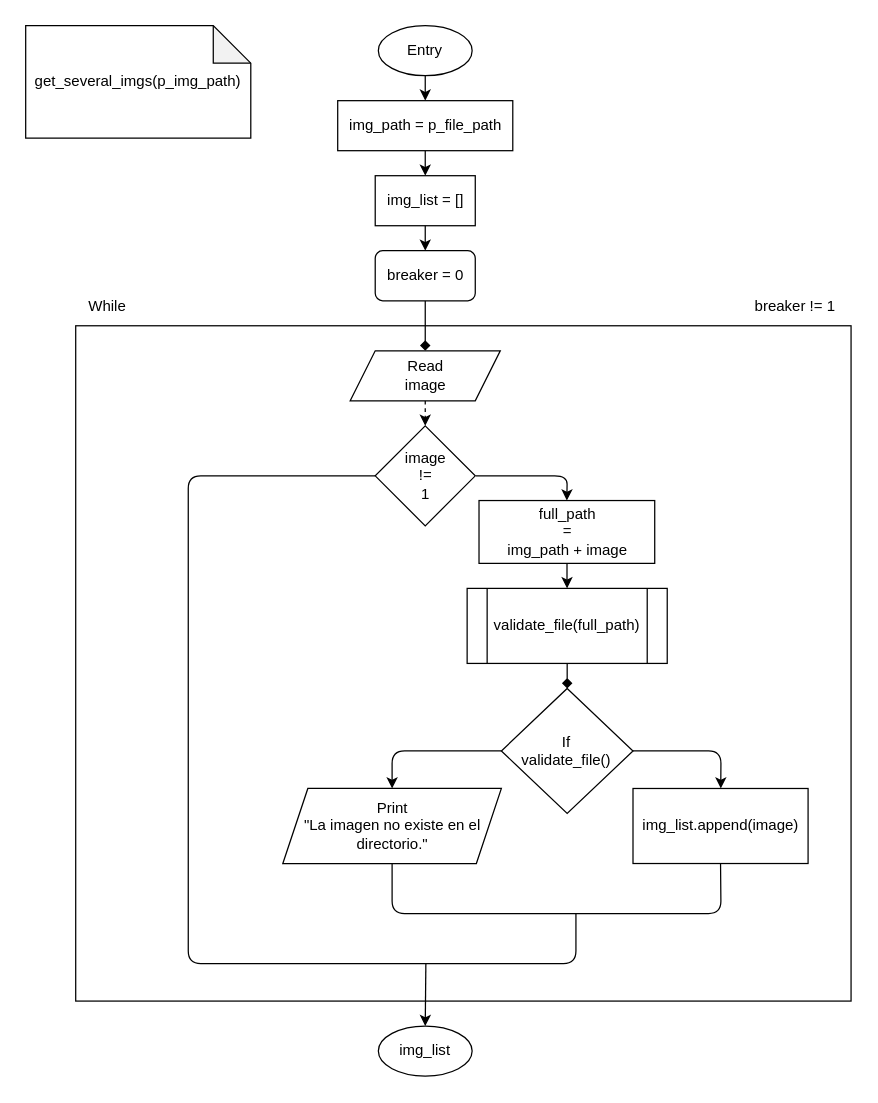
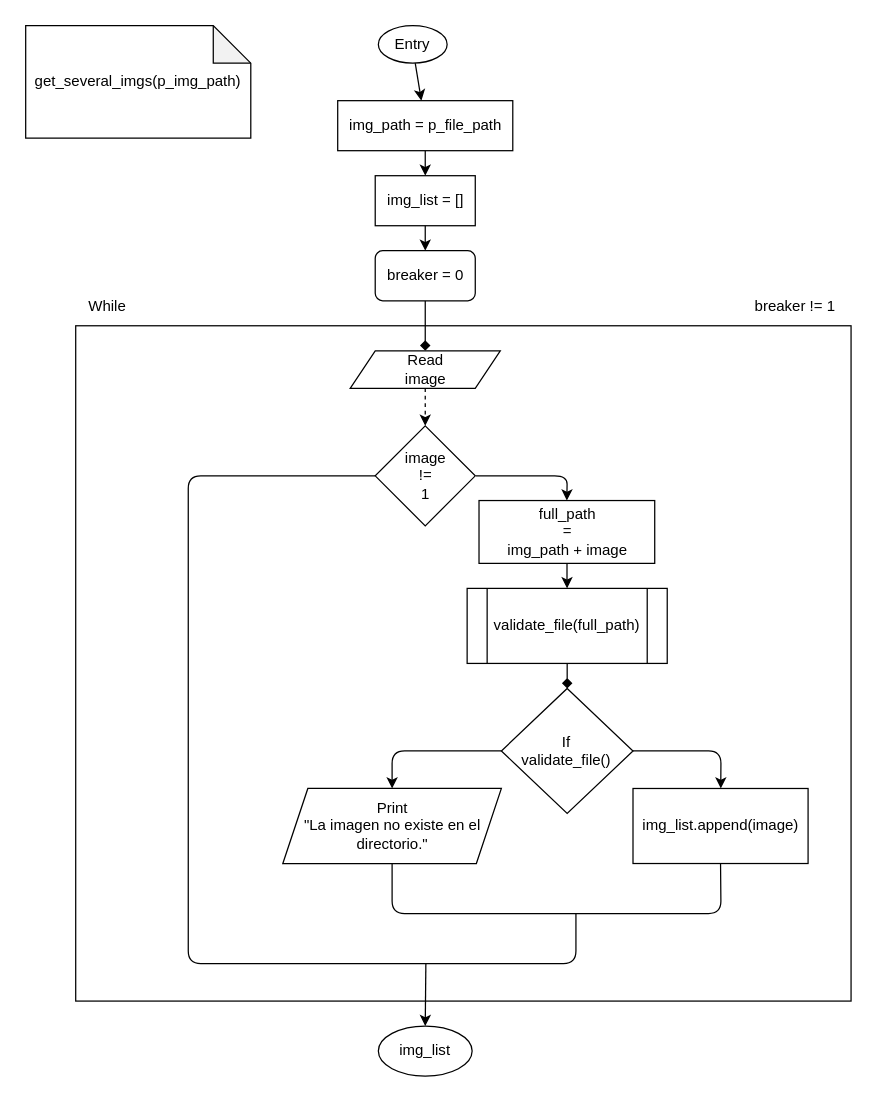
- <mxCell id="3" value="Entry" style="ellipse;whiteSpace=wrap;html=1;" vertex="1" parent="1"><mxGeometry x="302" y="20" width="75" height="40" as="geometry" /></mxCell>
+ <mxCell id="3" value="Entry" style="ellipse;whiteSpace=wrap;html=1;" vertex="1" parent="1"><mxGeometry x="302" y="20" width="55" height="30" as="geometry" /></mxCell>
- <mxCell id="15" value="Read&lt;br&gt;image" style="shape=parallelogram;perimeter=parallelogramPerimeter;whiteSpace=wrap;html=1;fixedSize=1;" vertex="1" parent="1"><mxGeometry x="279.5" y="280" width="120" height="40" as="geometry" /></mxCell>
+ <mxCell id="15" value="Read&lt;br&gt;image" style="shape=parallelogram;perimeter=parallelogramPerimeter;whiteSpace=wrap;html=1;fixedSize=1;" vertex="1" parent="1"><mxGeometry x="279.5" y="280" width="120" height="30" as="geometry" /></mxCell>
